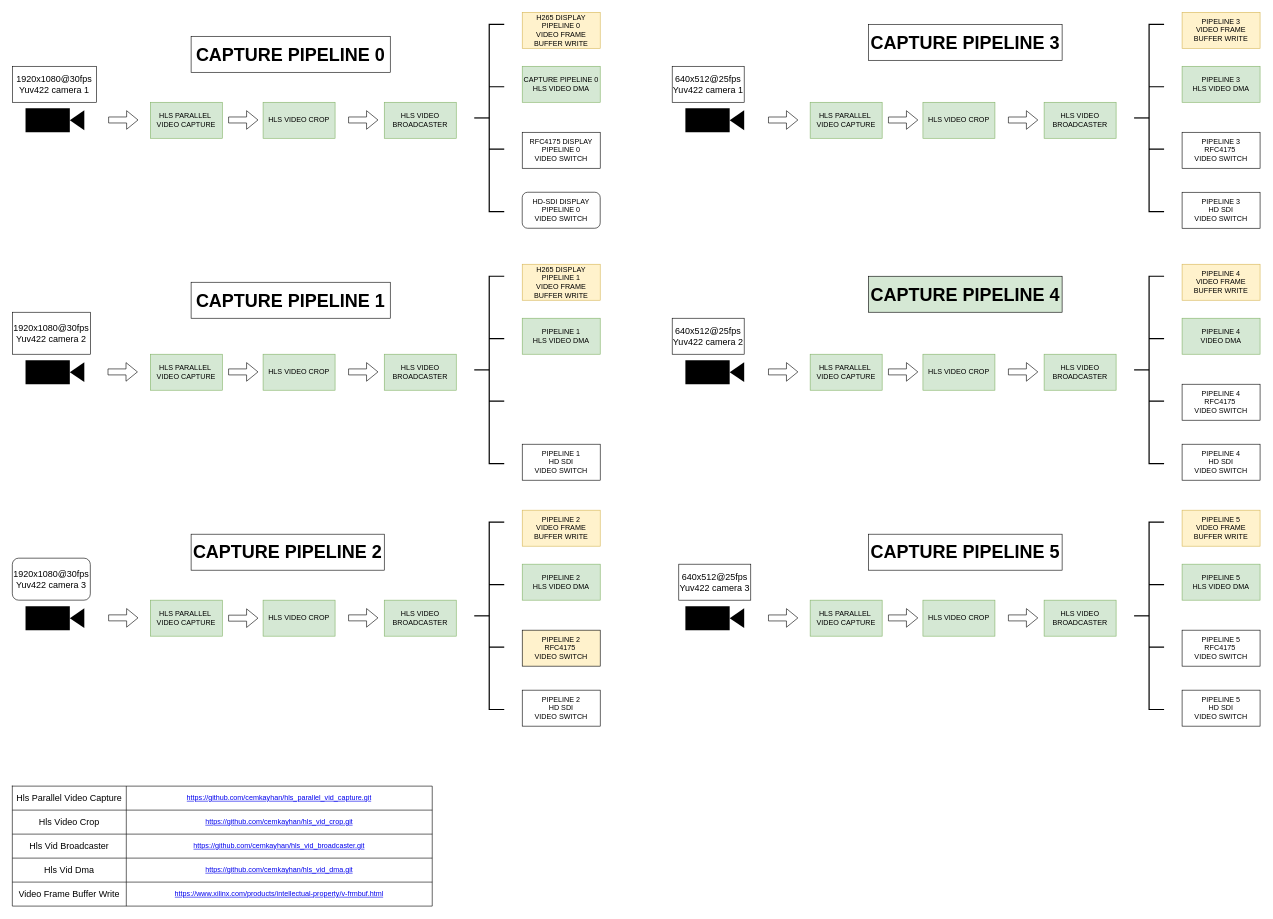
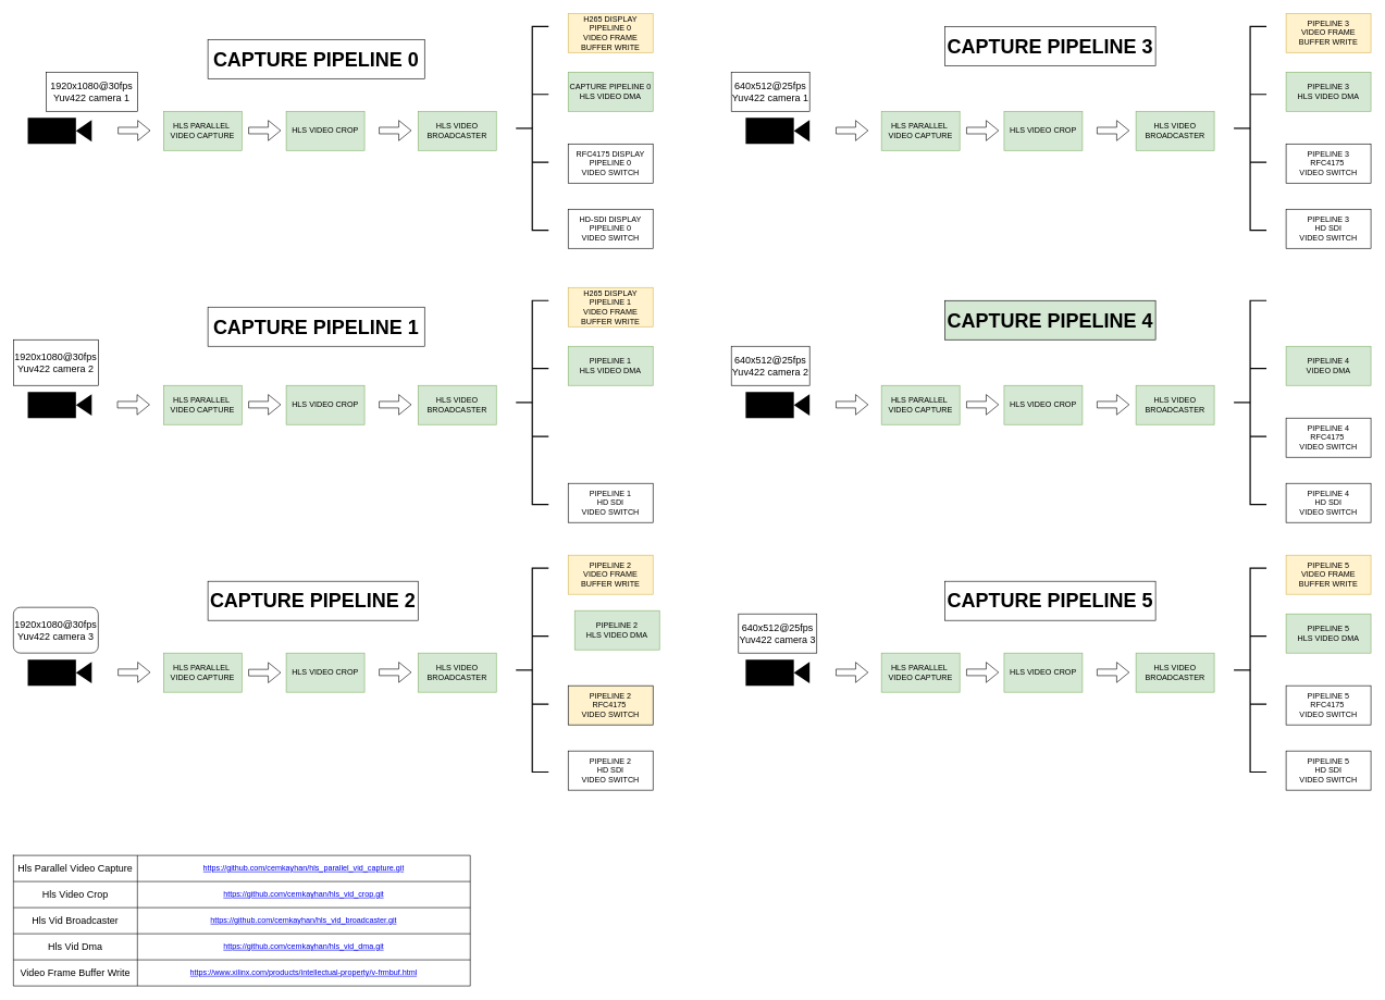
- <mxCell id="2" value="1920x1080@30fps Yuv422 camera 1" style="rounded=0;whiteSpace=wrap;html=1;fontSize=15;" parent="1" vertex="1"><mxGeometry x="20" y="110" width="140" height="60" as="geometry" /></mxCell>
+ <mxCell id="2" value="1920x1080@30fps Yuv422 camera 1" style="rounded=0;whiteSpace=wrap;html=1;fontSize=15;" parent="1" vertex="1"><mxGeometry x="70" y="110" width="140" height="60" as="geometry" /></mxCell>
- <mxCell id="10" value="HD-SDI DISPLAY PIPELINE 0&lt;div&gt;VIDEO SWITCH&lt;/div&gt;" style="whiteSpace=wrap;html=1;rounded=1;" parent="1" vertex="1"><mxGeometry x="870" y="320" width="130" height="60" as="geometry" /></mxCell>
+ <mxCell id="10" value="HD-SDI DISPLAY PIPELINE 0&lt;div&gt;VIDEO SWITCH&lt;/div&gt;" style="rounded=0;whiteSpace=wrap;html=1;" parent="1" vertex="1"><mxGeometry x="870" y="320" width="130" height="60" as="geometry" /></mxCell>
- <mxCell id="46" value="PIPELINE 4&lt;div&gt;VIDEO FRAME BUFFER WRITE&lt;/div&gt;" style="rounded=0;whiteSpace=wrap;html=1;fillColor=#fff2cc;strokeColor=#d6b656;" parent="1" vertex="1"><mxGeometry x="1970" y="440" width="130" height="60" as="geometry" /></mxCell>
- <mxCell id="27" value="PIPELINE 2&lt;div&gt;HLS VIDEO DMA&lt;/div&gt;" style="rounded=0;whiteSpace=wrap;html=1;fillColor=#d5e8d4;strokeColor=#82b366;" parent="1" vertex="1"><mxGeometry x="870" y="940" width="130" height="60" as="geometry" /></mxCell>
+ <mxCell id="27" value="PIPELINE 2&lt;div&gt;HLS VIDEO DMA&lt;/div&gt;" style="rounded=0;whiteSpace=wrap;html=1;fillColor=#d5e8d4;strokeColor=#82b366;" parent="1" vertex="1"><mxGeometry x="880" y="935" width="130" height="60" as="geometry" /></mxCell>
